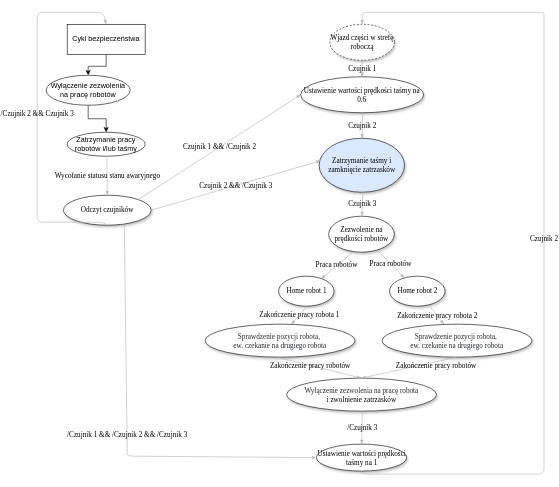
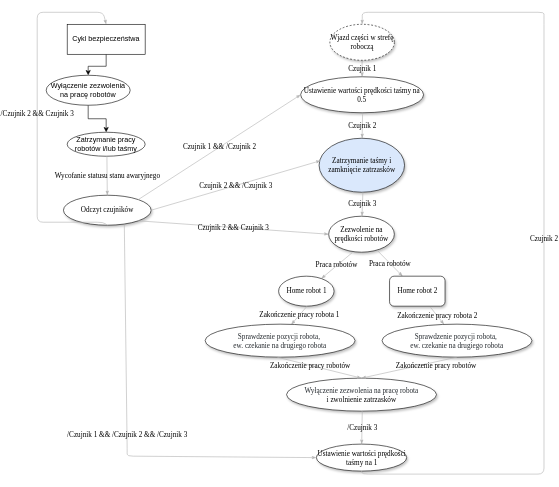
- <mxCell id="4" value="&lt;span&gt;Ustawienie wartości prędkości taśmy na 0.6&lt;/span&gt;" style="ellipse;whiteSpace=wrap;html=1;rounded=0;shadow=1;comic=0;labelBackgroundColor=none;strokeWidth=1;fontFamily=Verdana;fontSize=12;align=center;" parent="1" vertex="1"><mxGeometry x="459.25" y="127.5" width="205" height="60" as="geometry" /></mxCell>
+ <mxCell id="4" value="&lt;span&gt;Ustawienie wartości prędkości taśmy na 0.5&lt;/span&gt;" style="ellipse;whiteSpace=wrap;html=1;rounded=0;shadow=1;comic=0;labelBackgroundColor=none;strokeWidth=1;fontFamily=Verdana;fontSize=12;align=center;" parent="1" vertex="1"><mxGeometry x="459.25" y="127.5" width="205" height="60" as="geometry" /></mxCell>
+ <mxCell id="31" value="Czujnik 2 &amp;amp;&amp;amp; Czujnik 3" style="edgeStyle=none;rounded=1;html=1;labelBackgroundColor=none;startArrow=none;startFill=0;startSize=5;endArrow=classicThin;endFill=1;endSize=5;jettySize=auto;orthogonalLoop=1;strokeColor=#B3B3B3;strokeWidth=1;fontFamily=Verdana;fontSize=12;exitX=1;exitY=1;exitDx=0;exitDy=0;entryX=0;entryY=0.5;entryDx=0;entryDy=0;" edge="1" parent="1" source="29" target="8"><mxGeometry relative="1" as="geometry"><mxPoint x="220" y="400" as="sourcePoint" /><mxPoint x="229.5" y="440" as="targetPoint" /></mxGeometry></mxCell>
- <mxCell id="12" value="&lt;span&gt;Home robot 2&lt;/span&gt;" style="ellipse;whiteSpace=wrap;html=1;rounded=0;shadow=1;comic=0;labelBackgroundColor=none;strokeWidth=1;fontFamily=Verdana;fontSize=12;align=center;" parent="1" vertex="1"><mxGeometry x="607.5" y="460" width="92.5" height="50" as="geometry" /></mxCell>
+ <mxCell id="12" value="&lt;span&gt;Home robot 2&lt;/span&gt;" style="whiteSpace=wrap;html=1;shadow=1;comic=0;labelBackgroundColor=none;strokeWidth=1;fontFamily=Verdana;fontSize=12;align=center;rounded=1;" parent="1" vertex="1"><mxGeometry x="607.5" y="460" width="92.5" height="50" as="geometry" /></mxCell>
